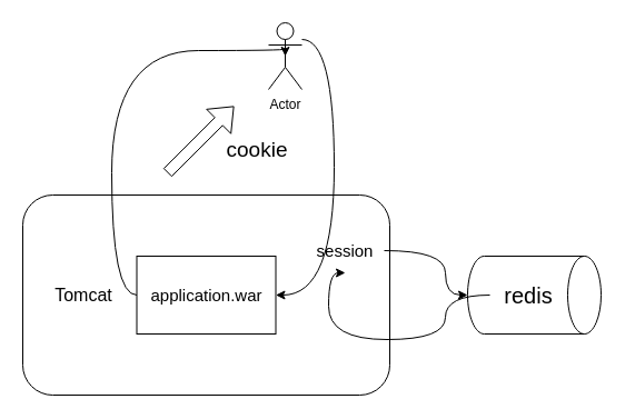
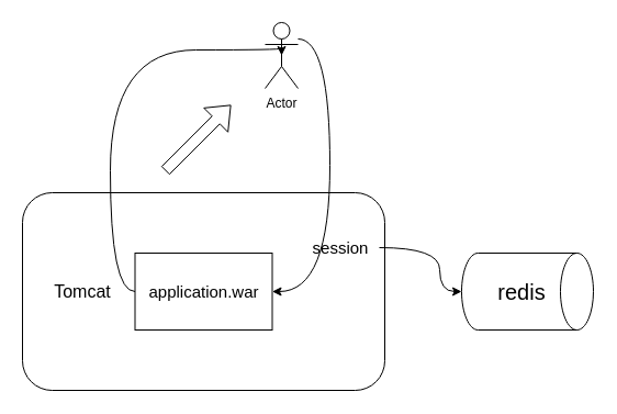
- <mxCell id="12" value="&lt;font style=&quot;font-size: 19px&quot;&gt;cookie&lt;/font&gt;" style="text;html=1;strokeColor=none;fillColor=none;align=center;verticalAlign=middle;whiteSpace=wrap;rounded=0;" vertex="1" parent="1"><mxGeometry x="190" y="115" width="82" height="40" as="geometry" /></mxCell>
- <mxCell id="9" style="edgeStyle=orthogonalEdgeStyle;curved=1;rounded=0;orthogonalLoop=1;jettySize=auto;html=1;entryX=0.5;entryY=1;entryDx=0;entryDy=0;" edge="1" parent="1" source="10" target="7"><mxGeometry relative="1" as="geometry"><Array as="points"><mxPoint x="400" y="265" /><mxPoint x="400" y="305" /><mxPoint x="295" y="305" /></Array></mxGeometry></mxCell>
